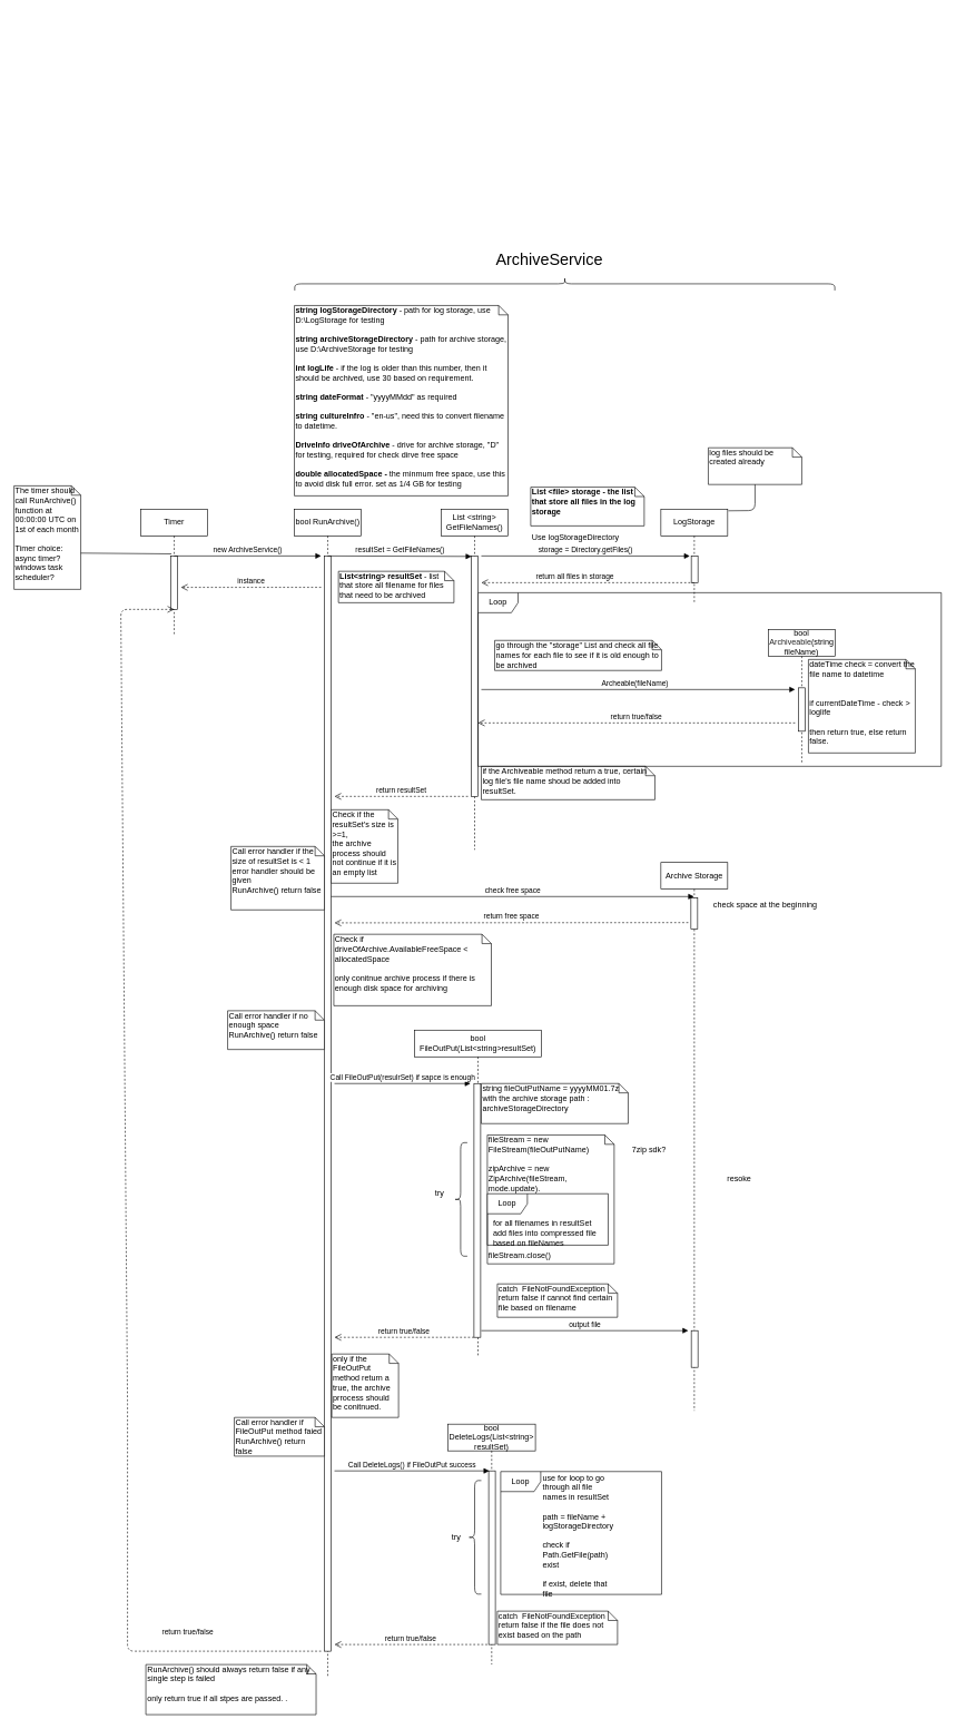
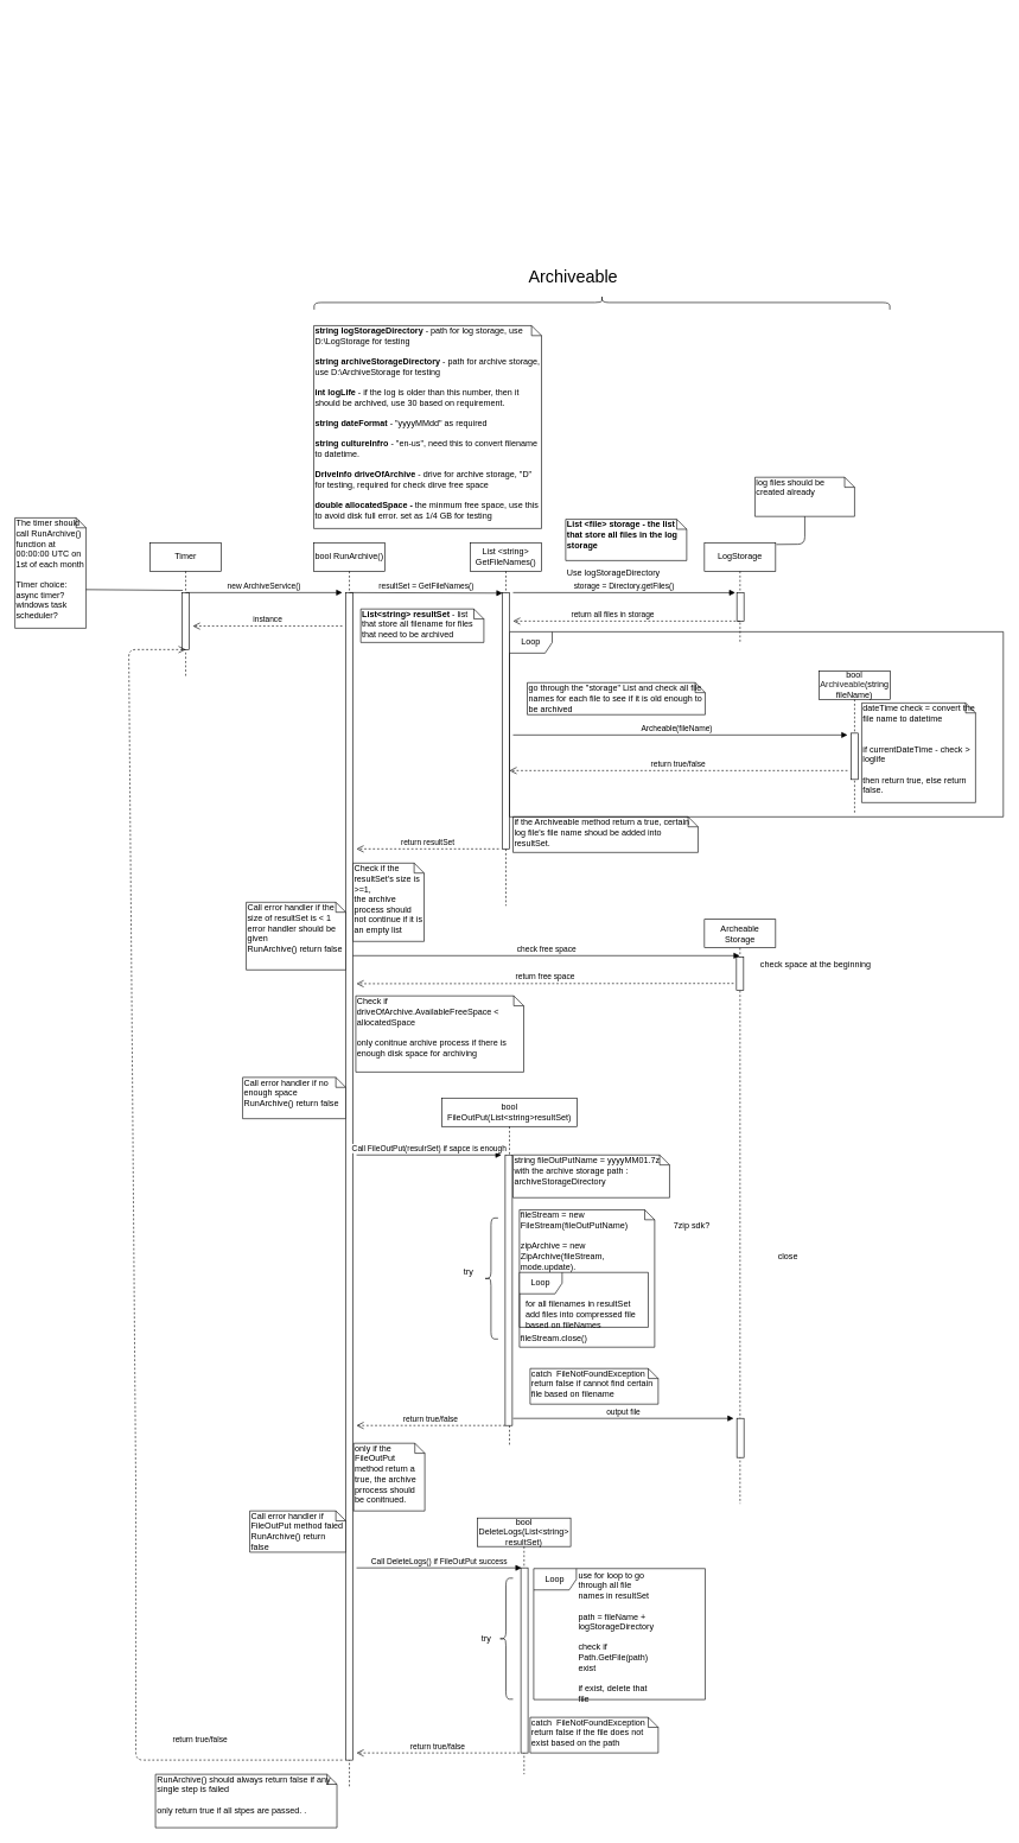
- <mxCell id="55" value="&lt;font style=&quot;font-size: 24px&quot;&gt;ArchiveService&lt;/font&gt;" style="text;html=1;resizable=0;points=[];autosize=1;align=left;verticalAlign=top;spacingTop=-4;" parent="1" vertex="1"><mxGeometry x="740" y="372" width="180" height="20" as="geometry" /></mxCell>
+ <mxCell id="55" value="&lt;font style=&quot;font-size: 24px&quot;&gt;Archiveable&lt;/font&gt;" style="text;html=1;resizable=0;points=[];autosize=1;align=left;verticalAlign=top;spacingTop=-4;" parent="1" vertex="1"><mxGeometry x="740" y="372" width="180" height="20" as="geometry" /></mxCell>
- <mxCell id="56" value="Archive Storage" style="shape=umlLifeline;perimeter=lifelinePerimeter;whiteSpace=wrap;html=1;container=1;collapsible=0;recursiveResize=0;outlineConnect=0;" parent="1" vertex="1"><mxGeometry x="989" y="1291" width="100" height="821" as="geometry" /></mxCell>
+ <mxCell id="56" value="Archeable Storage" style="shape=umlLifeline;perimeter=lifelinePerimeter;whiteSpace=wrap;html=1;container=1;collapsible=0;recursiveResize=0;outlineConnect=0;" parent="1" vertex="1"><mxGeometry x="989" y="1291" width="100" height="821" as="geometry" /></mxCell>
- <mxCell id="69" value="resoke" style="text;html=1;align=center;verticalAlign=middle;resizable=0;points=[];;autosize=1;" parent="1" vertex="1"><mxGeometry x="1081" y="1755" width="50" height="20" as="geometry" /></mxCell>
+ <mxCell id="69" value="close" style="text;html=1;align=center;verticalAlign=middle;resizable=0;points=[];;autosize=1;" parent="1" vertex="1"><mxGeometry x="1081" y="1755" width="50" height="20" as="geometry" /></mxCell>
